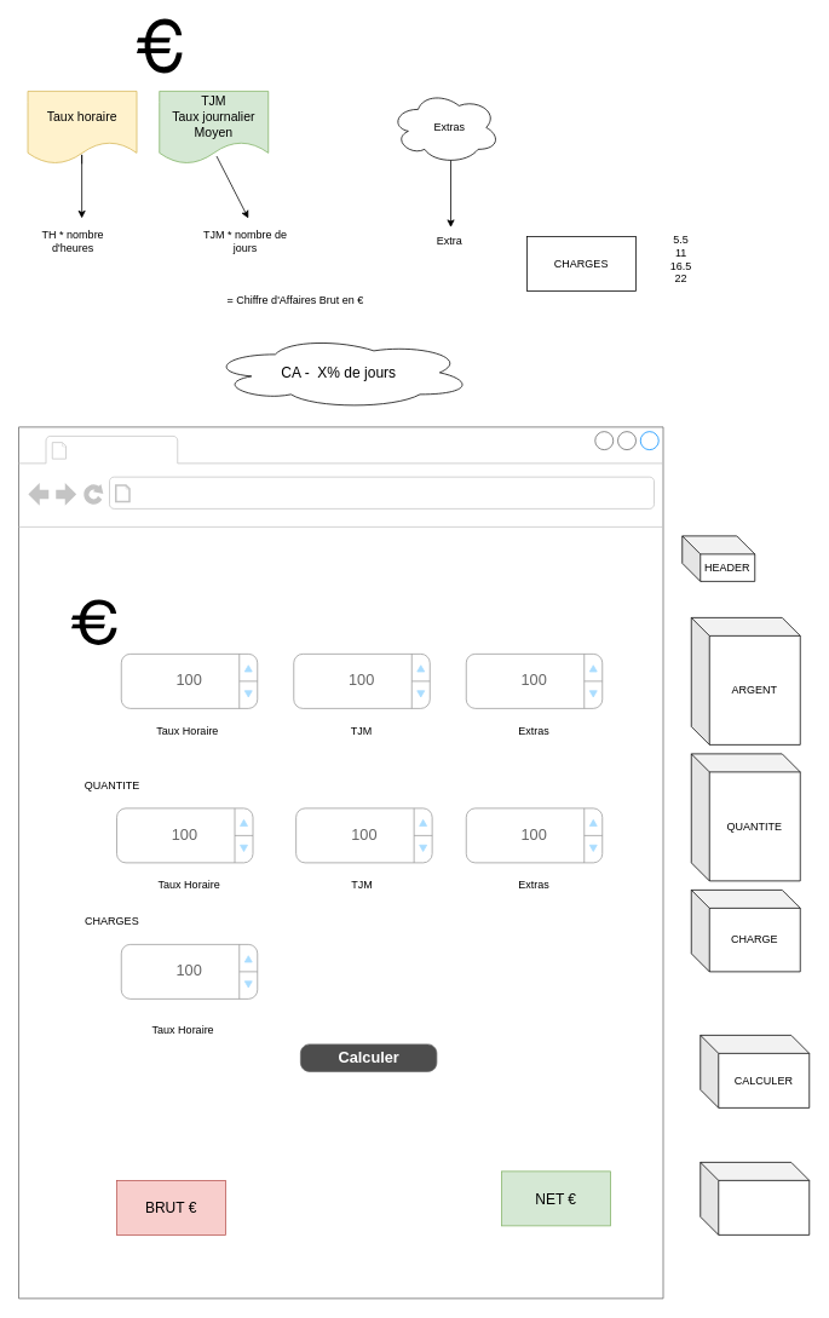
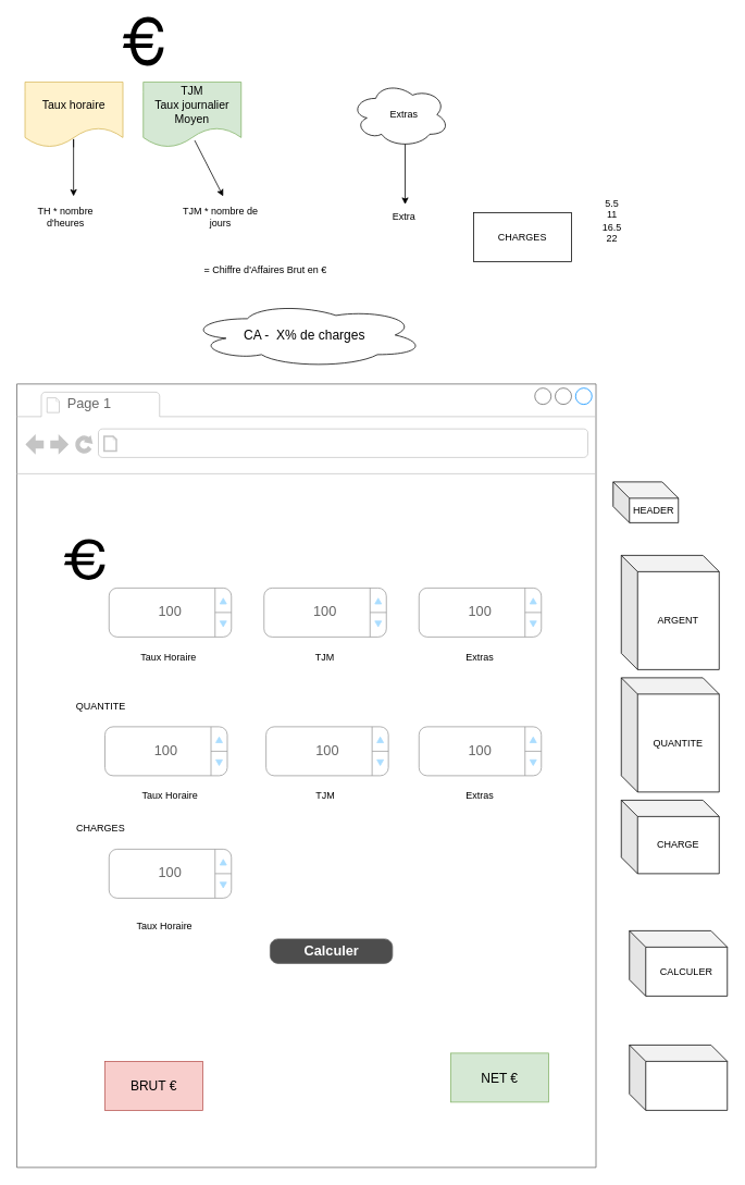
- <mxCell id="34" value="5.5&lt;br&gt;11&lt;br&gt;16.5&lt;br&gt;22" style="text;html=1;strokeColor=none;fillColor=none;align=center;verticalAlign=middle;whiteSpace=wrap;rounded=0;" parent="1" vertex="1"><mxGeometry x="720" y="240" width="60" height="90" as="geometry" /></mxCell>
+ <mxCell id="34" value="5.5&lt;br&gt;11&lt;br&gt;16.5&lt;br&gt;22" style="text;html=1;strokeColor=none;fillColor=none;align=center;verticalAlign=middle;whiteSpace=wrap;rounded=0;" parent="1" vertex="1"><mxGeometry x="720" y="225" width="60" height="90" as="geometry" /></mxCell>
- <mxCell id="38" value="&lt;font style=&quot;font-size: 16px;&quot;&gt;CA -&amp;nbsp; X% de jours&amp;nbsp;&lt;/font&gt;" style="ellipse;shape=cloud;whiteSpace=wrap;html=1;" parent="1" vertex="1"><mxGeometry x="230" y="370" width="290" height="80" as="geometry" /></mxCell>
+ <mxCell id="38" value="&lt;font style=&quot;font-size: 16px;&quot;&gt;CA -&amp;nbsp; X% de charges&amp;nbsp;&lt;/font&gt;" style="ellipse;shape=cloud;whiteSpace=wrap;html=1;" parent="1" vertex="1"><mxGeometry x="230" y="370" width="290" height="80" as="geometry" /></mxCell>
+ <mxCell id="3" value="Page 1" style="strokeWidth=1;shadow=0;dashed=0;align=center;html=1;shape=mxgraph.mockup.containers.anchor;fontSize=17;fontColor=#666666;align=left;whiteSpace=wrap;" parent="2" vertex="1"><mxGeometry x="60" y="12" width="110" height="26" as="geometry" /></mxCell>
